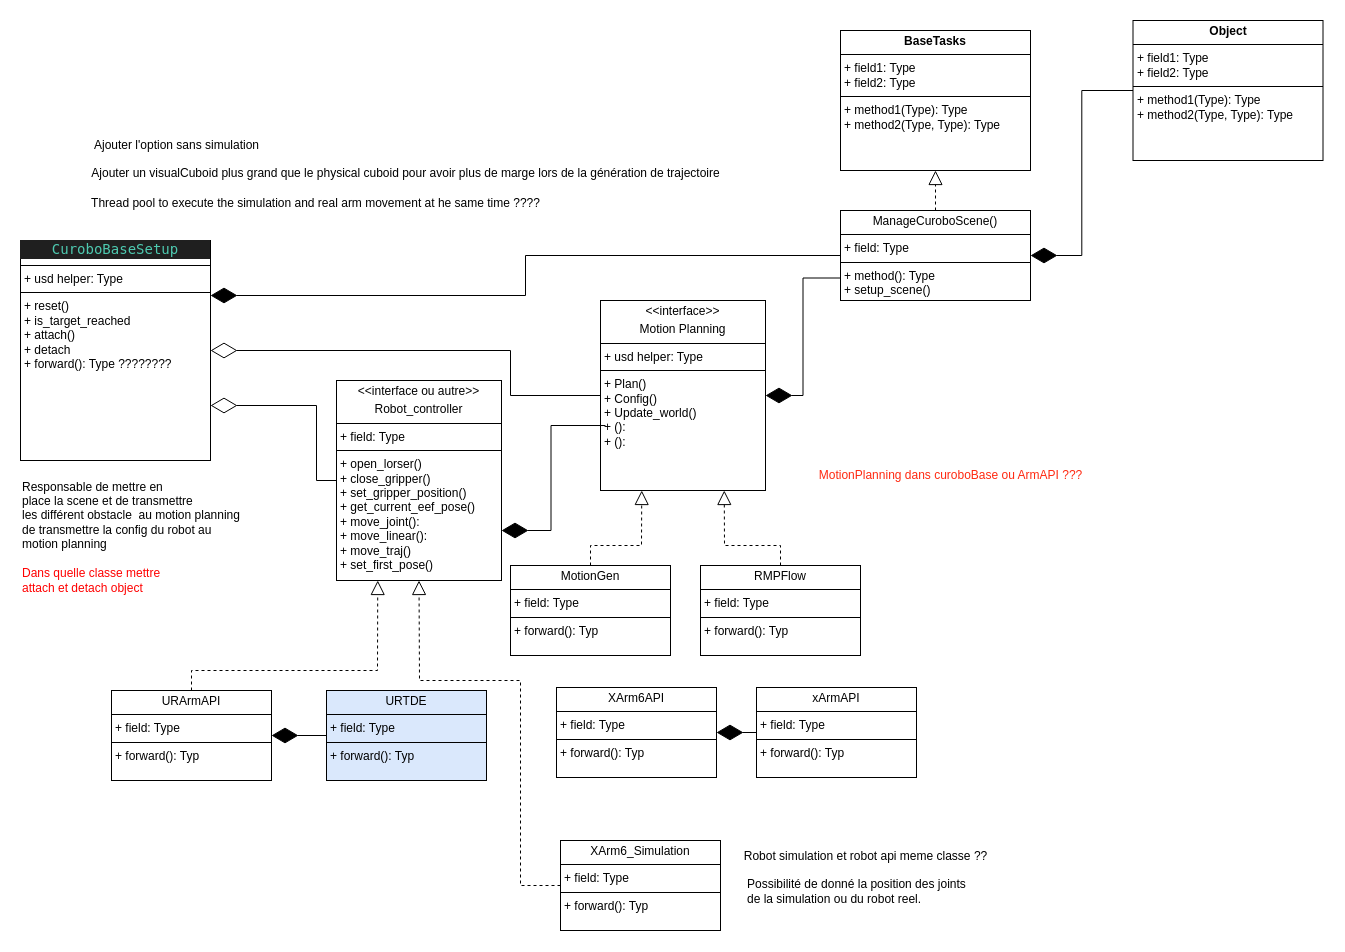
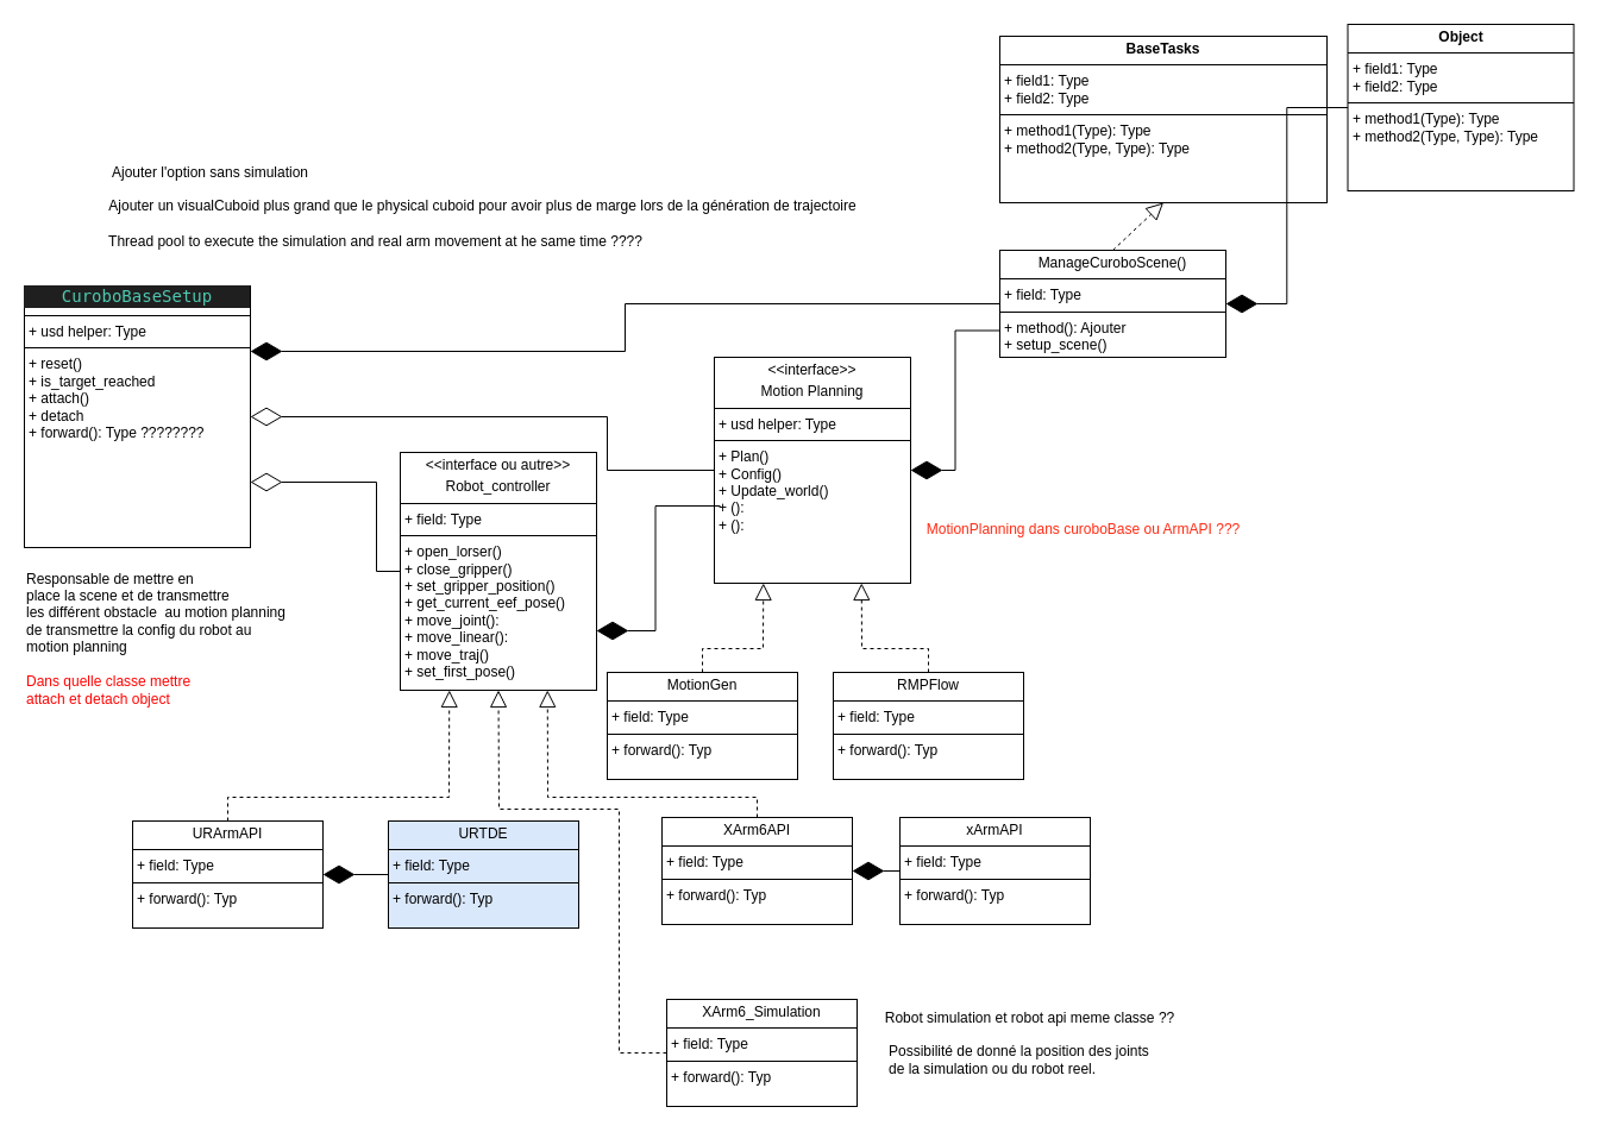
- <mxCell id="2" value="&lt;p style=&quot;margin:0px;margin-top:4px;text-align:center;&quot;&gt;&lt;b&gt;BaseTasks&lt;/b&gt;&lt;br&gt;&lt;/p&gt;&lt;hr size=&quot;1&quot; style=&quot;border-style:solid;&quot;&gt;&lt;p style=&quot;margin:0px;margin-left:4px;&quot;&gt;+ field1: Type&lt;br&gt;+ field2: Type&lt;/p&gt;&lt;hr size=&quot;1&quot; style=&quot;border-style:solid;&quot;&gt;&lt;p style=&quot;margin:0px;margin-left:4px;&quot;&gt;+ method1(Type): Type&lt;br&gt;+ method2(Type, Type): Type&lt;/p&gt;" style="verticalAlign=top;align=left;overflow=fill;html=1;whiteSpace=wrap;" parent="1" vertex="1"><mxGeometry x="840" y="30" width="190" height="140" as="geometry" /></mxCell>
+ <mxCell id="2" value="&lt;p style=&quot;margin:0px;margin-top:4px;text-align:center;&quot;&gt;&lt;b&gt;BaseTasks&lt;/b&gt;&lt;br&gt;&lt;/p&gt;&lt;hr size=&quot;1&quot; style=&quot;border-style:solid;&quot;&gt;&lt;p style=&quot;margin:0px;margin-left:4px;&quot;&gt;+ field1: Type&lt;br&gt;+ field2: Type&lt;/p&gt;&lt;hr size=&quot;1&quot; style=&quot;border-style:solid;&quot;&gt;&lt;p style=&quot;margin:0px;margin-left:4px;&quot;&gt;+ method1(Type): Type&lt;br&gt;+ method2(Type, Type): Type&lt;/p&gt;" style="verticalAlign=top;align=left;overflow=fill;html=1;whiteSpace=wrap;" parent="1" vertex="1"><mxGeometry x="840" y="30" width="275" height="140" as="geometry" /></mxCell>
- <mxCell id="5" value="&lt;p style=&quot;margin:0px;margin-top:4px;text-align:center;&quot;&gt;ManageCuroboScene()&lt;/p&gt;&lt;hr size=&quot;1&quot; style=&quot;border-style:solid;&quot;&gt;&lt;p style=&quot;margin:0px;margin-left:4px;&quot;&gt;+ field: Type&lt;/p&gt;&lt;hr size=&quot;1&quot; style=&quot;border-style:solid;&quot;&gt;&lt;p style=&quot;margin:0px;margin-left:4px;&quot;&gt;+ method(): Type&lt;/p&gt;&lt;p style=&quot;margin: 0px 0px 0px 4px;&quot;&gt;&lt;span style=&quot;background-color: transparent; color: light-dark(rgb(0, 0, 0), rgb(255, 255, 255));&quot;&gt;+ setup_scene()&lt;/span&gt;&lt;br&gt;&lt;/p&gt;&lt;div&gt;&lt;span style=&quot;background-color: transparent; color: light-dark(rgb(0, 0, 0), rgb(255, 255, 255));&quot;&gt;&lt;br&gt;&lt;/span&gt;&lt;/div&gt;" style="verticalAlign=top;align=left;overflow=fill;html=1;whiteSpace=wrap;" parent="1" vertex="1"><mxGeometry x="840" y="210" width="190" height="90" as="geometry" /></mxCell>
+ <mxCell id="5" value="&lt;p style=&quot;margin:0px;margin-top:4px;text-align:center;&quot;&gt;ManageCuroboScene()&lt;/p&gt;&lt;hr size=&quot;1&quot; style=&quot;border-style:solid;&quot;&gt;&lt;p style=&quot;margin:0px;margin-left:4px;&quot;&gt;+ field: Type&lt;/p&gt;&lt;hr size=&quot;1&quot; style=&quot;border-style:solid;&quot;&gt;&lt;p style=&quot;margin:0px;margin-left:4px;&quot;&gt;+ method(): Ajouter&lt;/p&gt;&lt;p style=&quot;margin: 0px 0px 0px 4px;&quot;&gt;&lt;span style=&quot;background-color: transparent; color: light-dark(rgb(0, 0, 0), rgb(255, 255, 255));&quot;&gt;+ setup_scene()&lt;/span&gt;&lt;br&gt;&lt;/p&gt;&lt;div&gt;&lt;span style=&quot;background-color: transparent; color: light-dark(rgb(0, 0, 0), rgb(255, 255, 255));&quot;&gt;&lt;br&gt;&lt;/span&gt;&lt;/div&gt;" style="verticalAlign=top;align=left;overflow=fill;html=1;whiteSpace=wrap;" parent="1" vertex="1"><mxGeometry x="840" y="210" width="190" height="90" as="geometry" /></mxCell>
- <mxCell id="29" value="&lt;font style=&quot;color: rgb(255, 41, 17);&quot;&gt;MotionPlanning dans curoboBase ou ArmAPI ???&lt;/font&gt;" style="text;html=1;align=center;verticalAlign=middle;resizable=0;points=[];autosize=1;strokeColor=none;fillColor=none;" parent="1" vertex="1"><mxGeometry x="805" y="460" width="290" height="30" as="geometry" /></mxCell>
+ <mxCell id="29" value="&lt;font style=&quot;color: rgb(255, 41, 17);&quot;&gt;MotionPlanning dans curoboBase ou ArmAPI ???&lt;/font&gt;" style="text;html=1;align=center;verticalAlign=middle;resizable=0;points=[];autosize=1;strokeColor=none;fillColor=none;" parent="1" vertex="1"><mxGeometry x="765" y="430" width="290" height="30" as="geometry" /></mxCell>
+ <mxCell id="16" value="" style="endArrow=block;dashed=1;endFill=0;endSize=12;html=1;rounded=0;exitX=0.5;exitY=0;exitDx=0;exitDy=0;entryX=0.75;entryY=1;entryDx=0;entryDy=0;" parent="1" source="8" target="7" edge="1"><mxGeometry width="160" relative="1" as="geometry"><mxPoint x="216" y="770" as="sourcePoint" /><mxPoint x="502" y="560" as="targetPoint" /><Array as="points"><mxPoint x="636" y="670" /><mxPoint x="460" y="670" /></Array></mxGeometry></mxCell>
